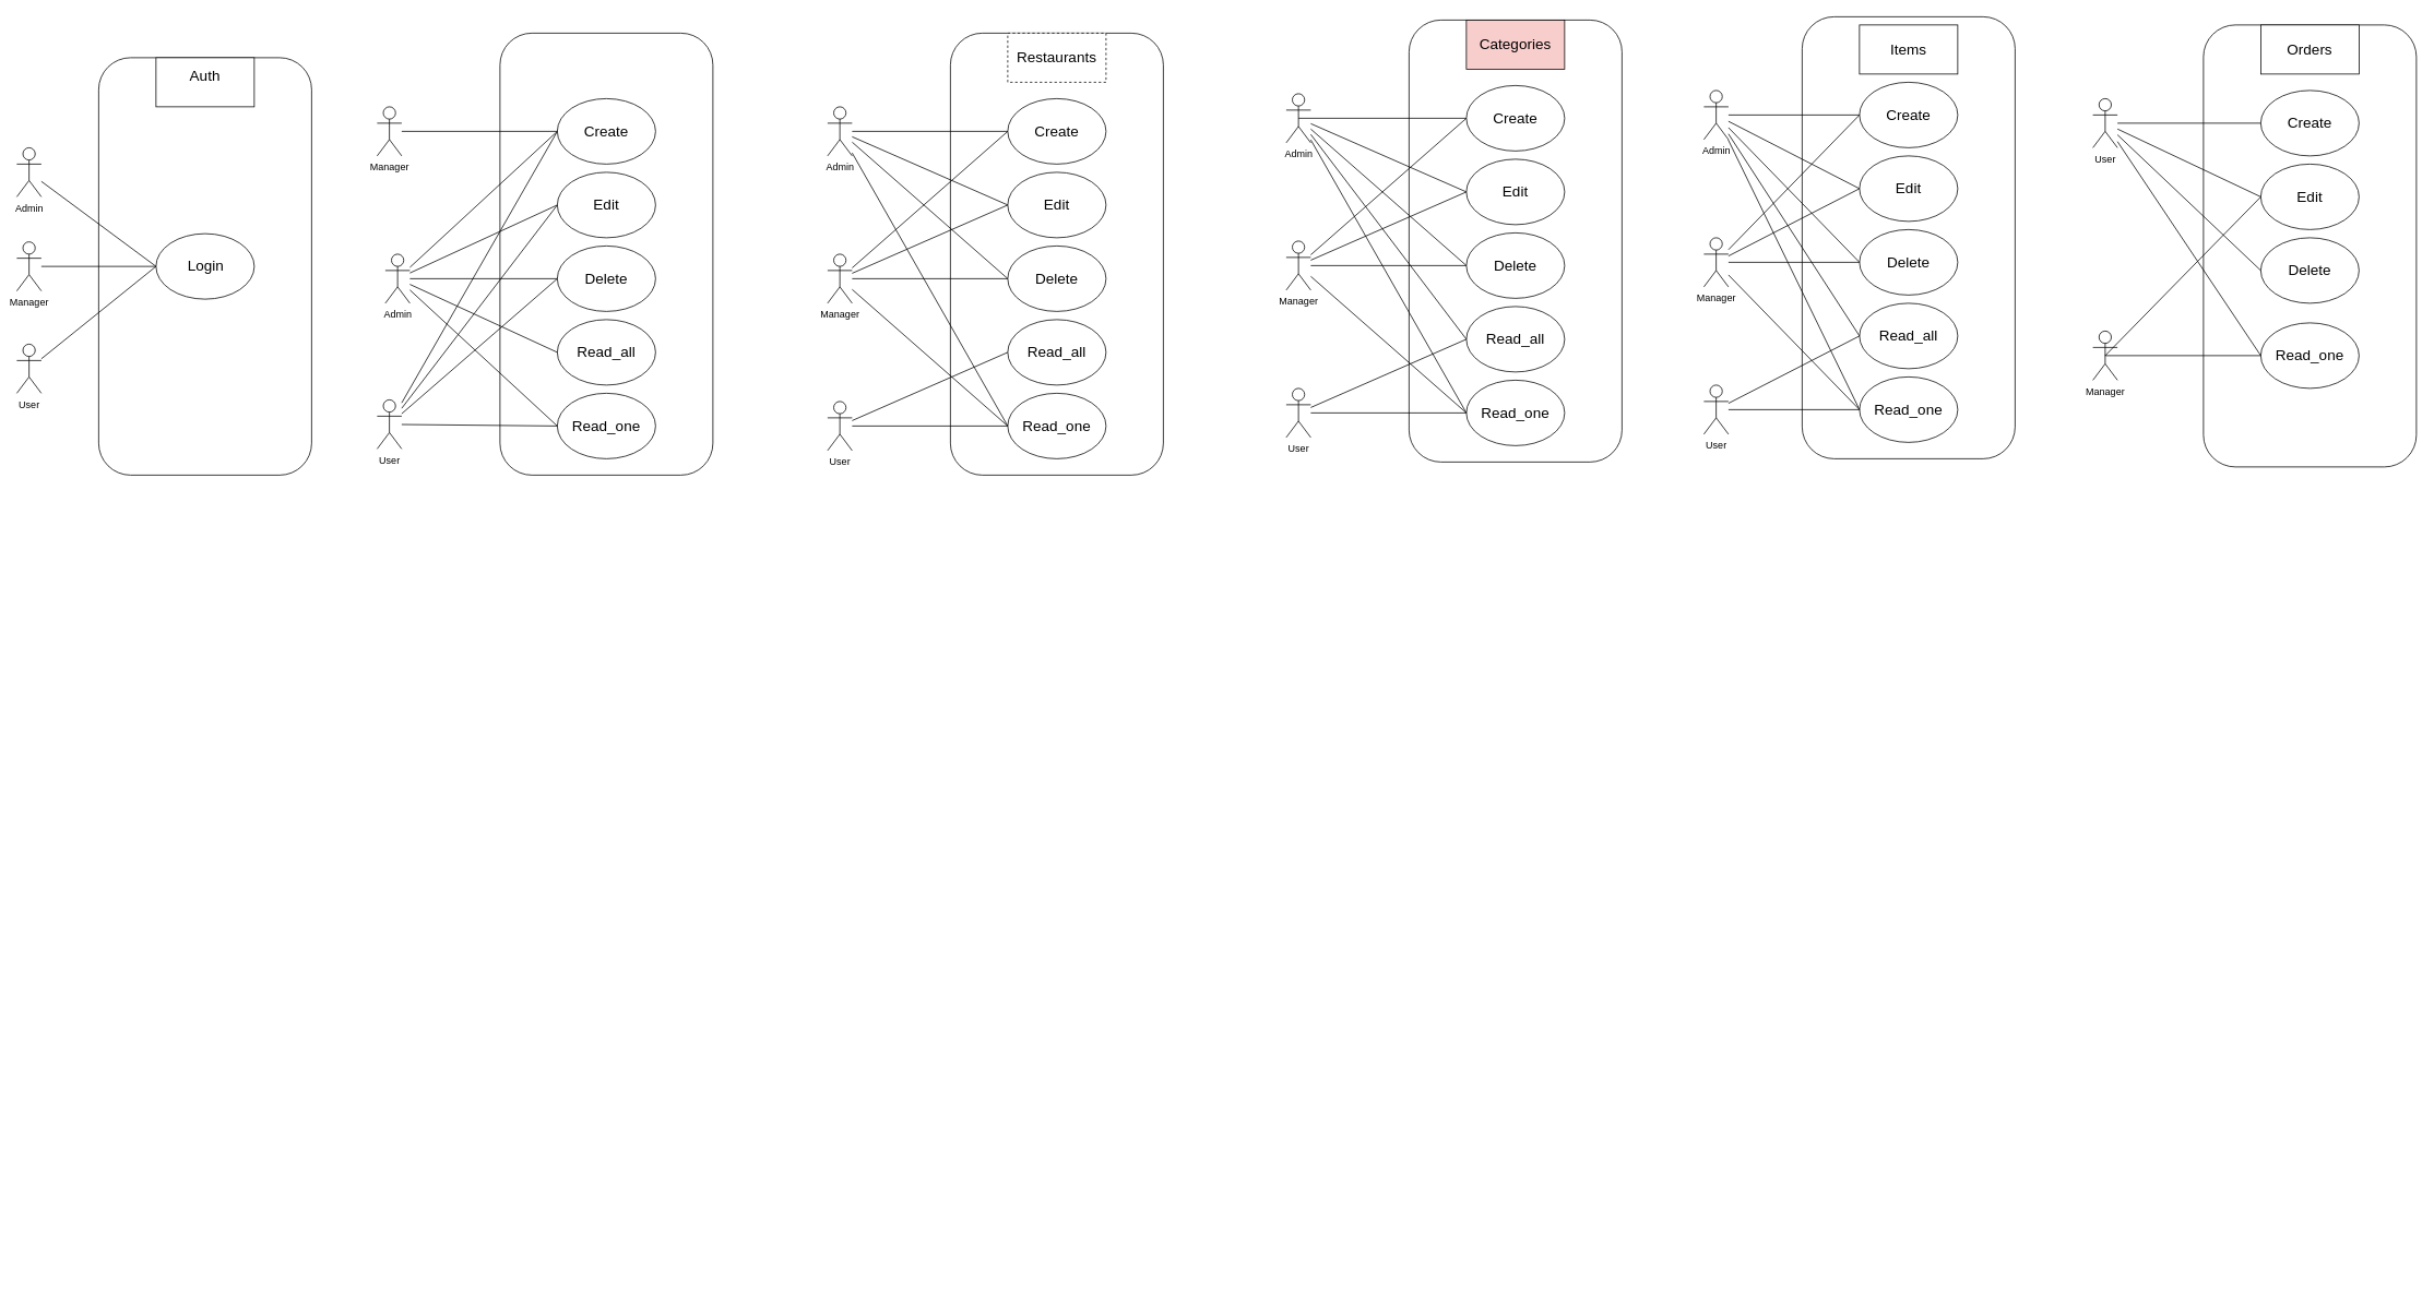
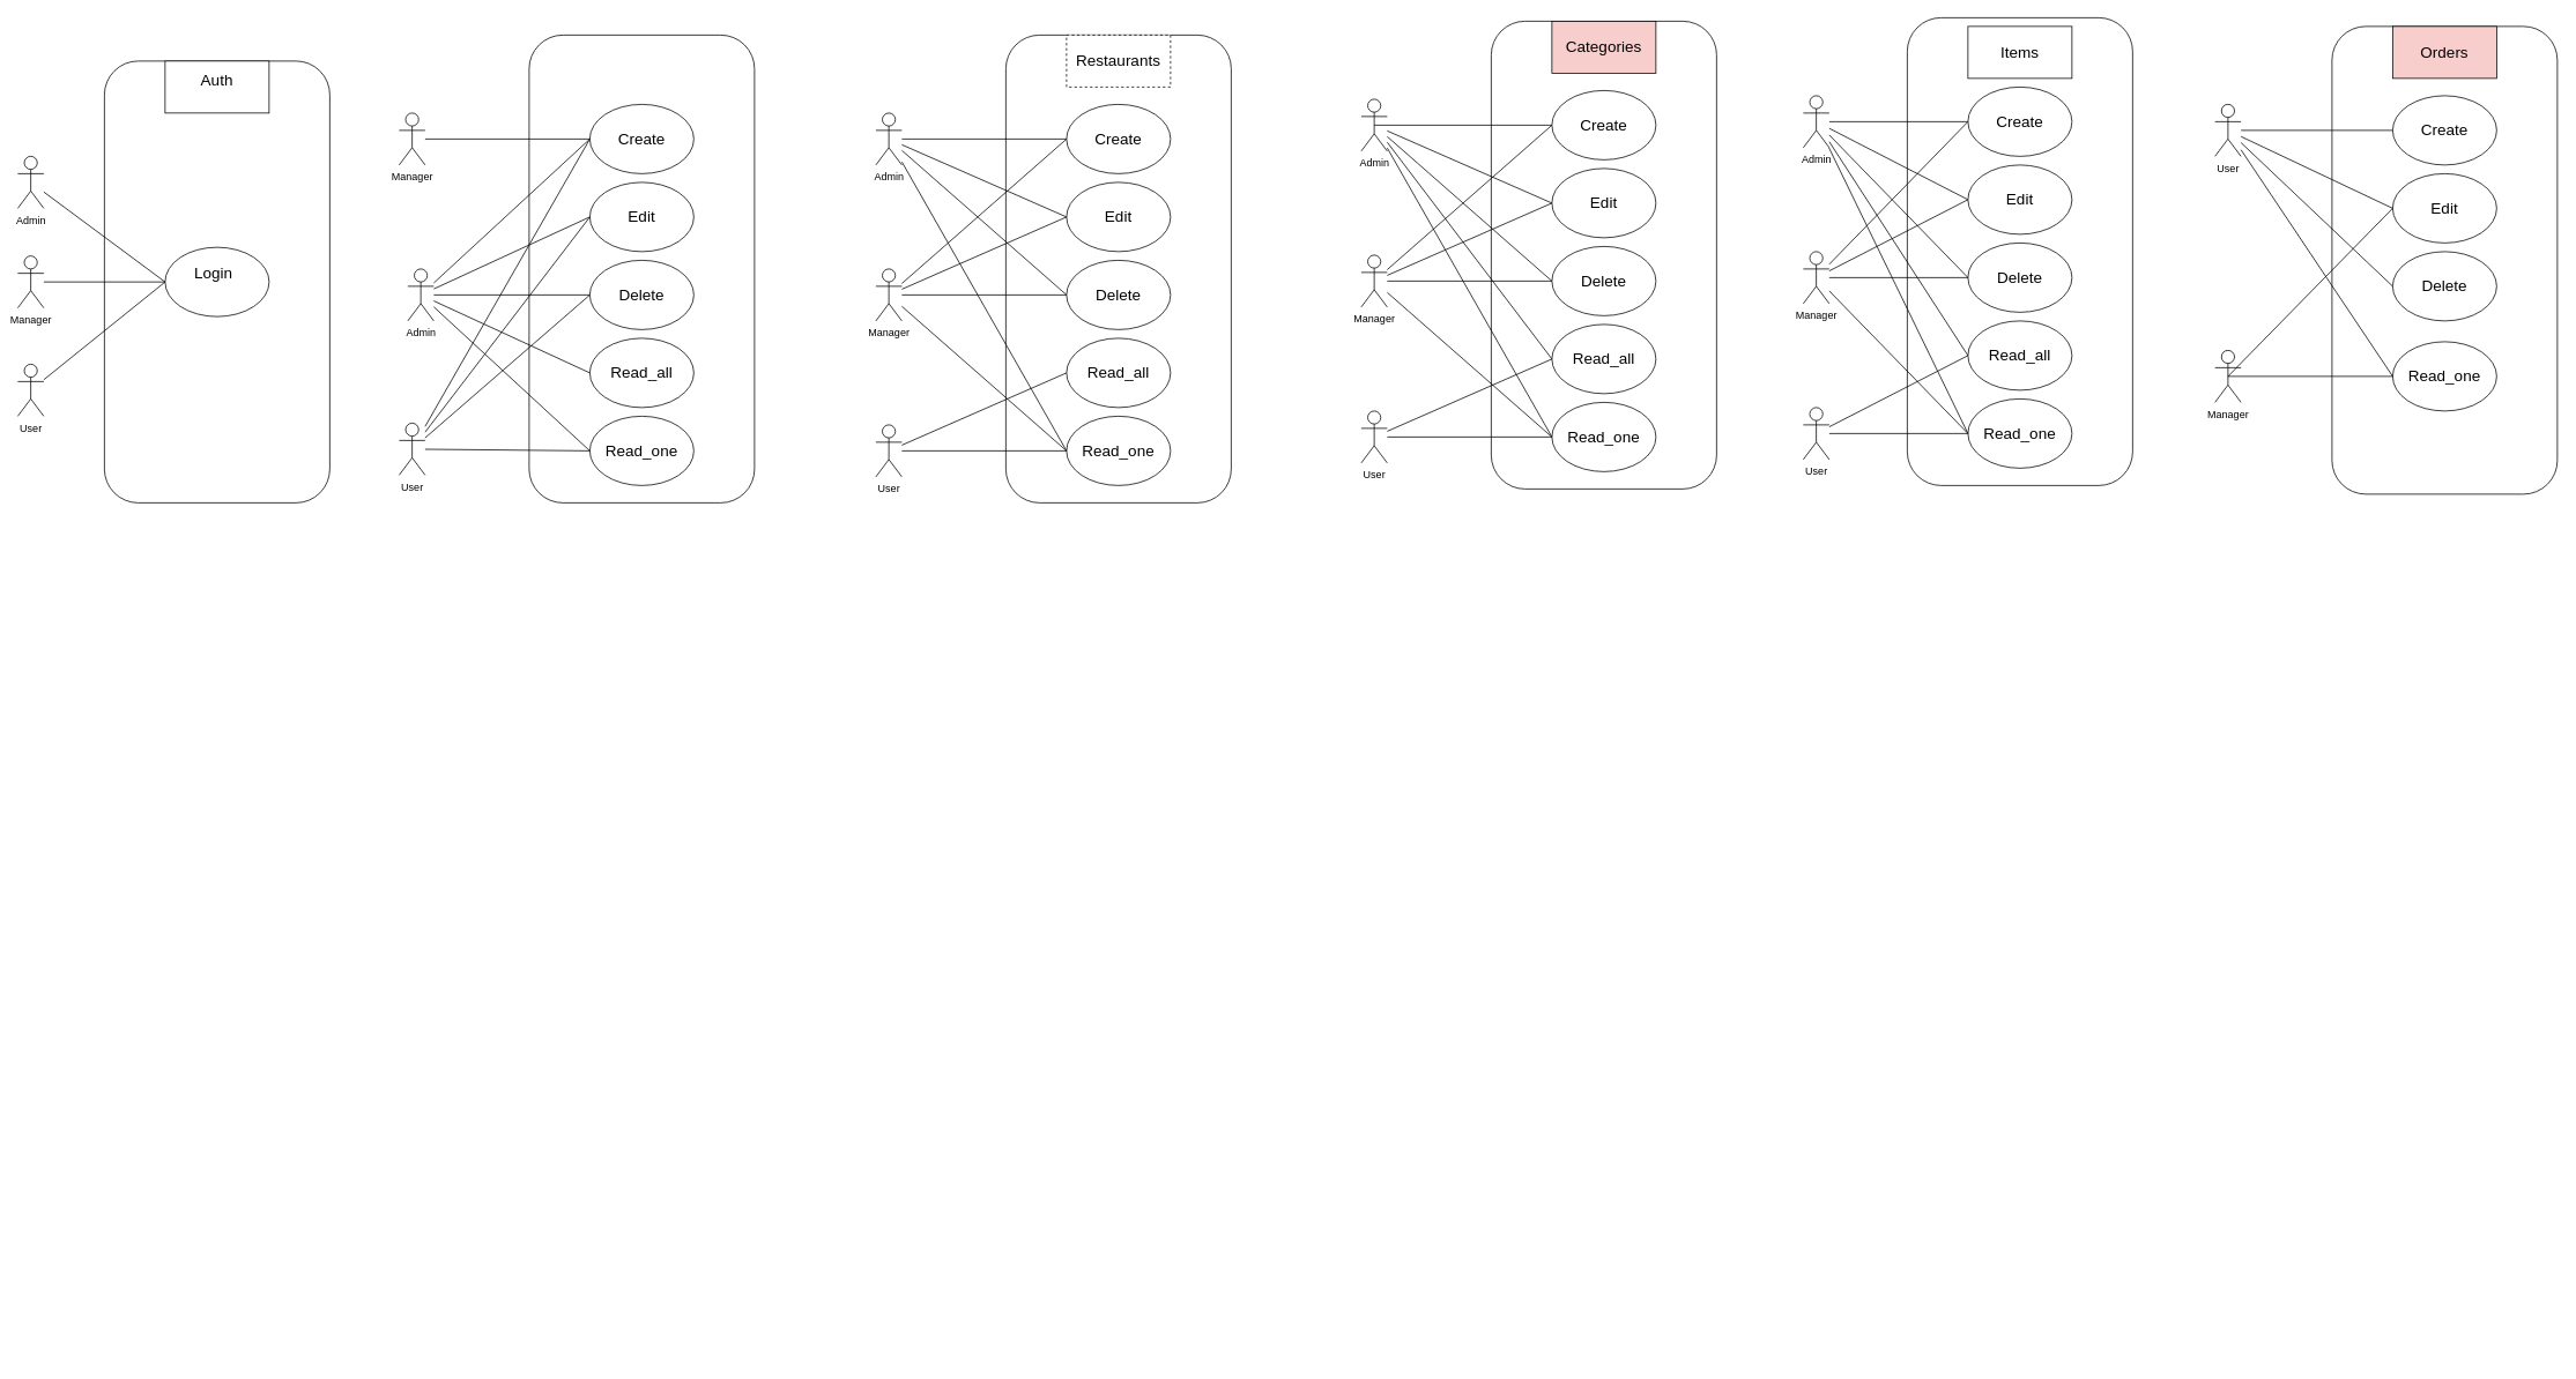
- <mxCell id="105" value="&lt;span style=&quot;font-size: 18px;&quot;&gt;Orders&lt;/span&gt;" style="rounded=0;whiteSpace=wrap;html=1;" vertex="1" parent="1"><mxGeometry x="2760" y="30" width="120" height="60" as="geometry" /></mxCell>
+ <mxCell id="105" value="&lt;span style=&quot;font-size: 18px;&quot;&gt;Orders&lt;/span&gt;" style="rounded=0;whiteSpace=wrap;html=1;fillColor=#f8cecc;" vertex="1" parent="1"><mxGeometry x="2760" y="30" width="120" height="60" as="geometry" /></mxCell>
- <mxCell id="32" value="&lt;font style=&quot;font-size: 18px;&quot;&gt;Login&lt;/font&gt;" style="text;html=1;align=center;verticalAlign=middle;whiteSpace=wrap;rounded=0;" vertex="1" parent="1"><mxGeometry x="221" y="310" width="60" height="30" as="geometry" /></mxCell>
+ <mxCell id="32" value="&lt;font style=&quot;font-size: 18px;&quot;&gt;Login&lt;/font&gt;" style="text;html=1;align=center;verticalAlign=middle;whiteSpace=wrap;rounded=0;" vertex="1" parent="1"><mxGeometry x="216" y="300" width="60" height="30" as="geometry" /></mxCell>
